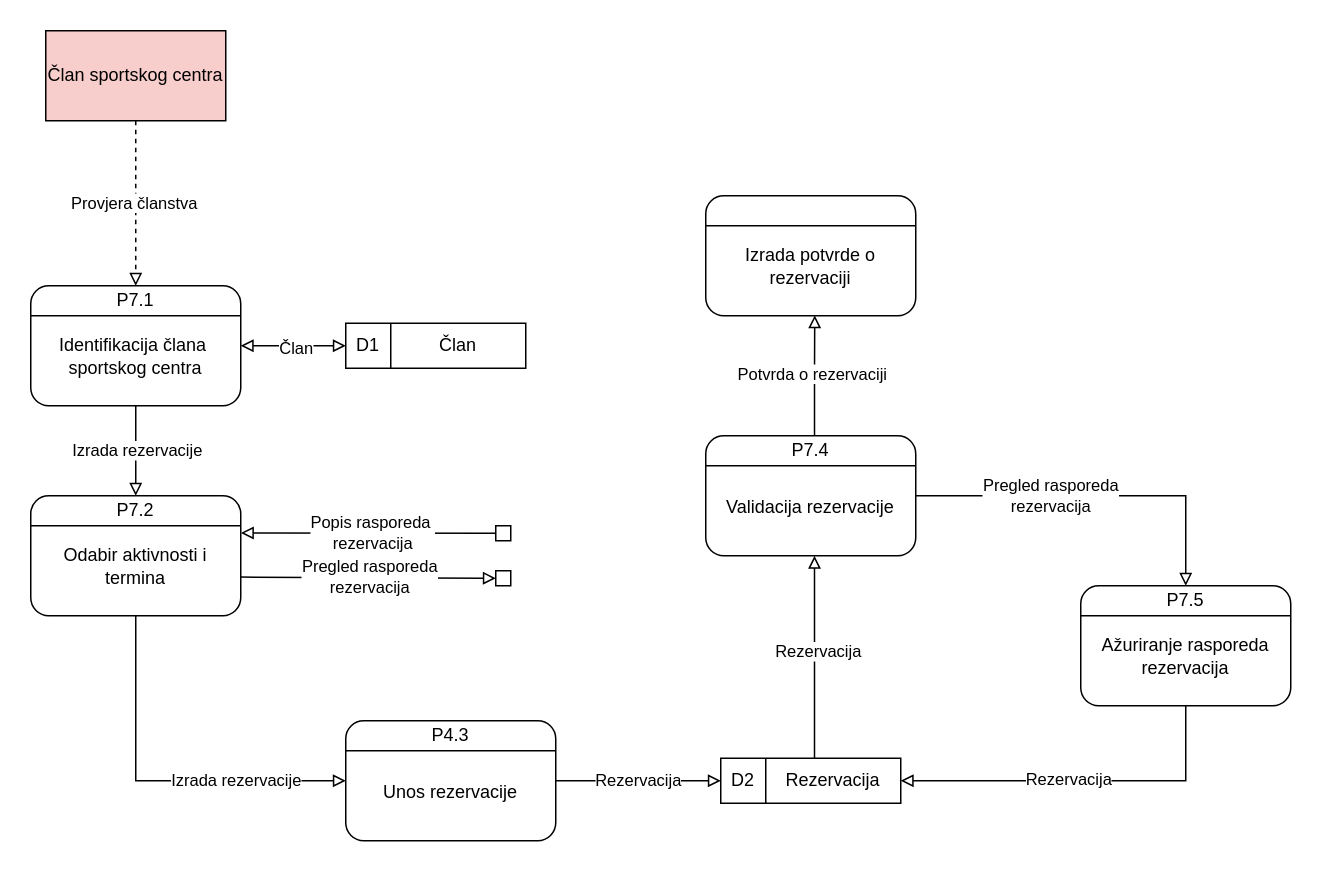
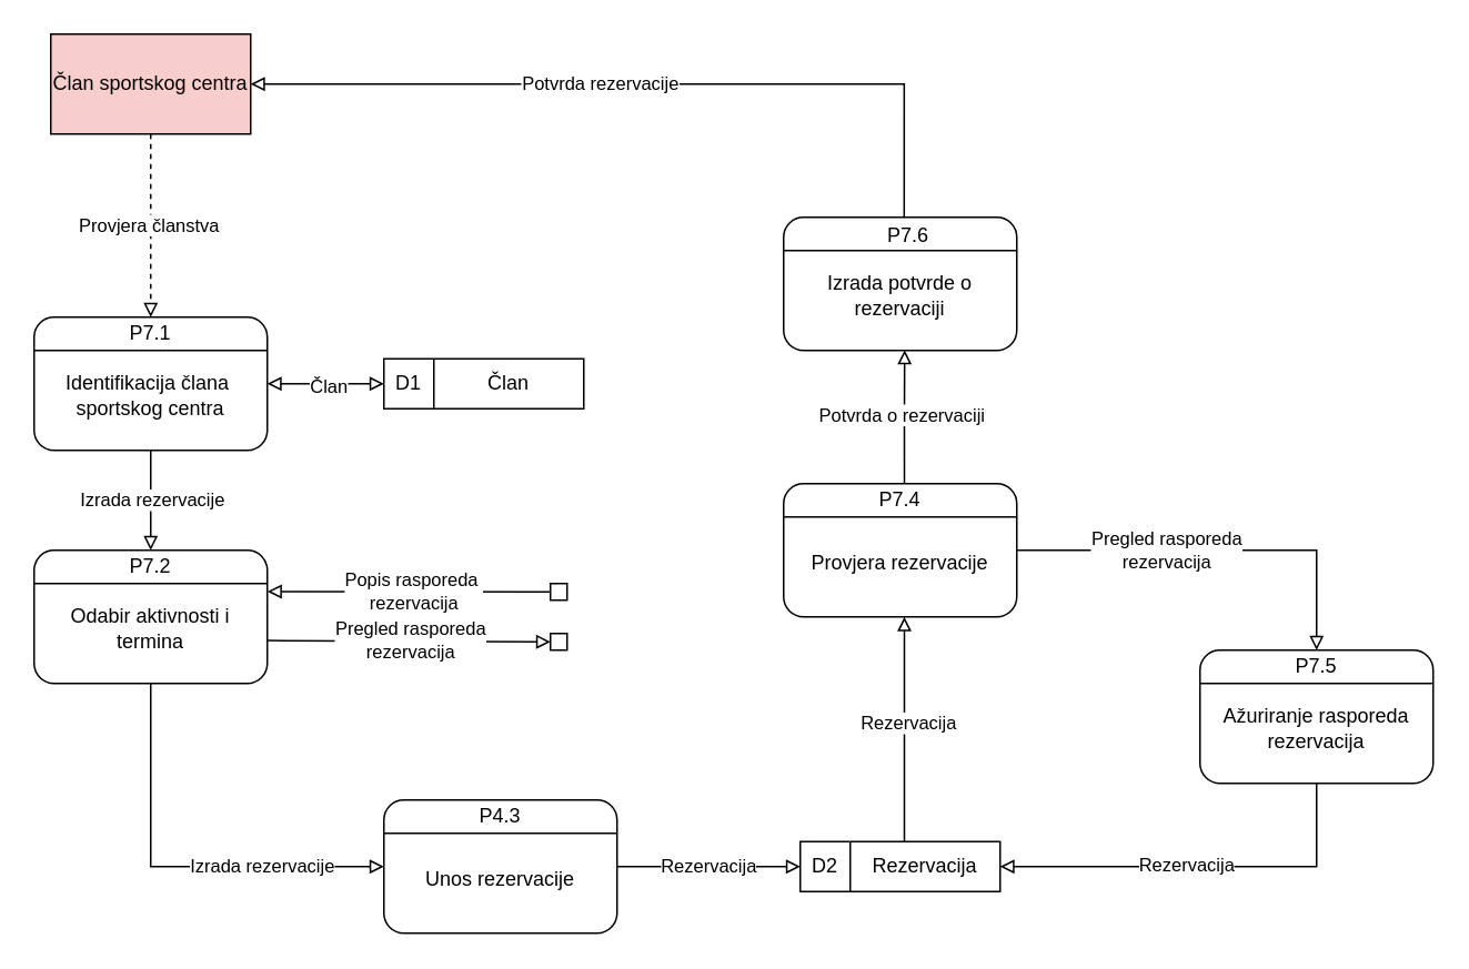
+ <mxCell id="47" style="edgeStyle=orthogonalEdgeStyle;rounded=0;orthogonalLoop=1;jettySize=auto;html=1;exitX=0.517;exitY=0.004;exitDx=0;exitDy=0;endArrow=block;endFill=0;entryX=1;entryY=0.5;entryDx=0;entryDy=0;exitPerimeter=0;" edge="1" parent="1" source="30" target="5"><mxGeometry relative="1" as="geometry"><mxPoint x="553" y="515" as="sourcePoint" /><mxPoint x="370" y="60" as="targetPoint" /></mxGeometry></mxCell>
+ <mxCell id="48" value="Potvrda rezervacije" style="edgeLabel;html=1;align=center;verticalAlign=middle;resizable=0;points=[];" vertex="1" connectable="0" parent="47"><mxGeometry x="0.183" y="-1" relative="1" as="geometry"><mxPoint x="17" as="offset" /></mxGeometry></mxCell>
+ <mxCell id="32" value="P7.6" style="text;html=1;align=center;verticalAlign=middle;whiteSpace=wrap;rounded=0;" vertex="1" parent="1"><mxGeometry x="515" y="131" width="60" height="20" as="geometry" /></mxCell>
- <mxCell id="36" value="&lt;div&gt;&lt;br&gt;&lt;/div&gt;Validacija rezervacije&lt;div&gt;&lt;/div&gt;" style="rounded=1;whiteSpace=wrap;html=1;" vertex="1" parent="1"><mxGeometry x="470" y="290" width="140" height="80" as="geometry" /></mxCell>
+ <mxCell id="36" value="&lt;div&gt;&lt;br&gt;&lt;/div&gt;Provjera rezervacije&lt;div&gt;&lt;/div&gt;" style="rounded=1;whiteSpace=wrap;html=1;" vertex="1" parent="1"><mxGeometry x="470" y="290" width="140" height="80" as="geometry" /></mxCell>
